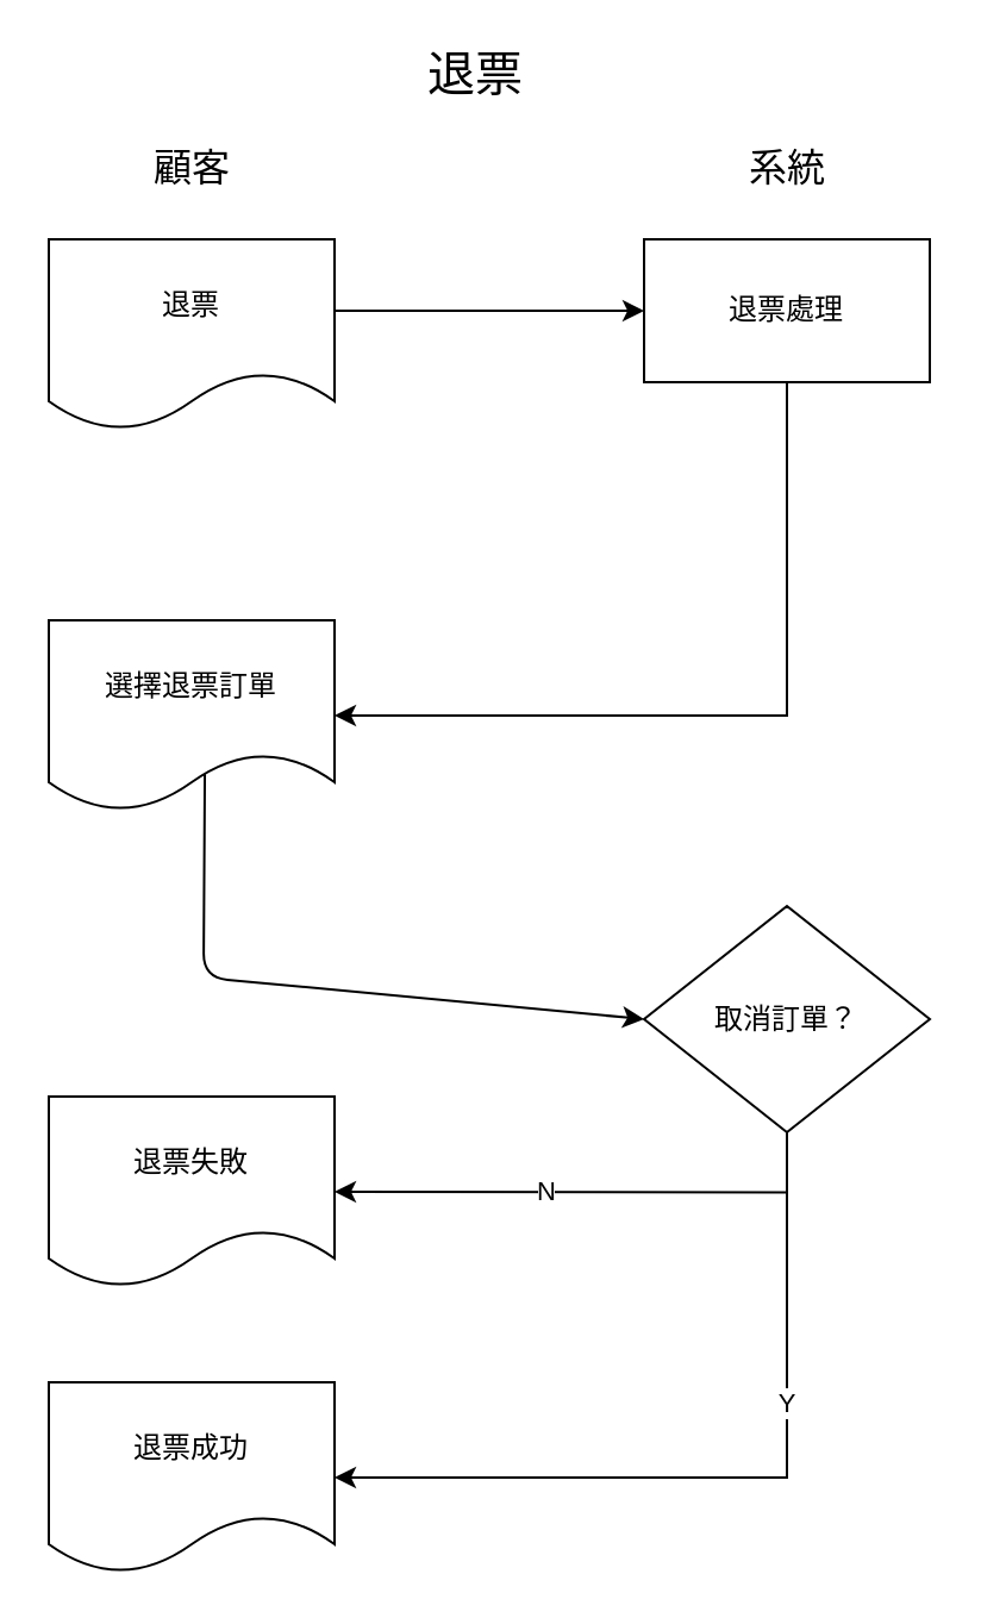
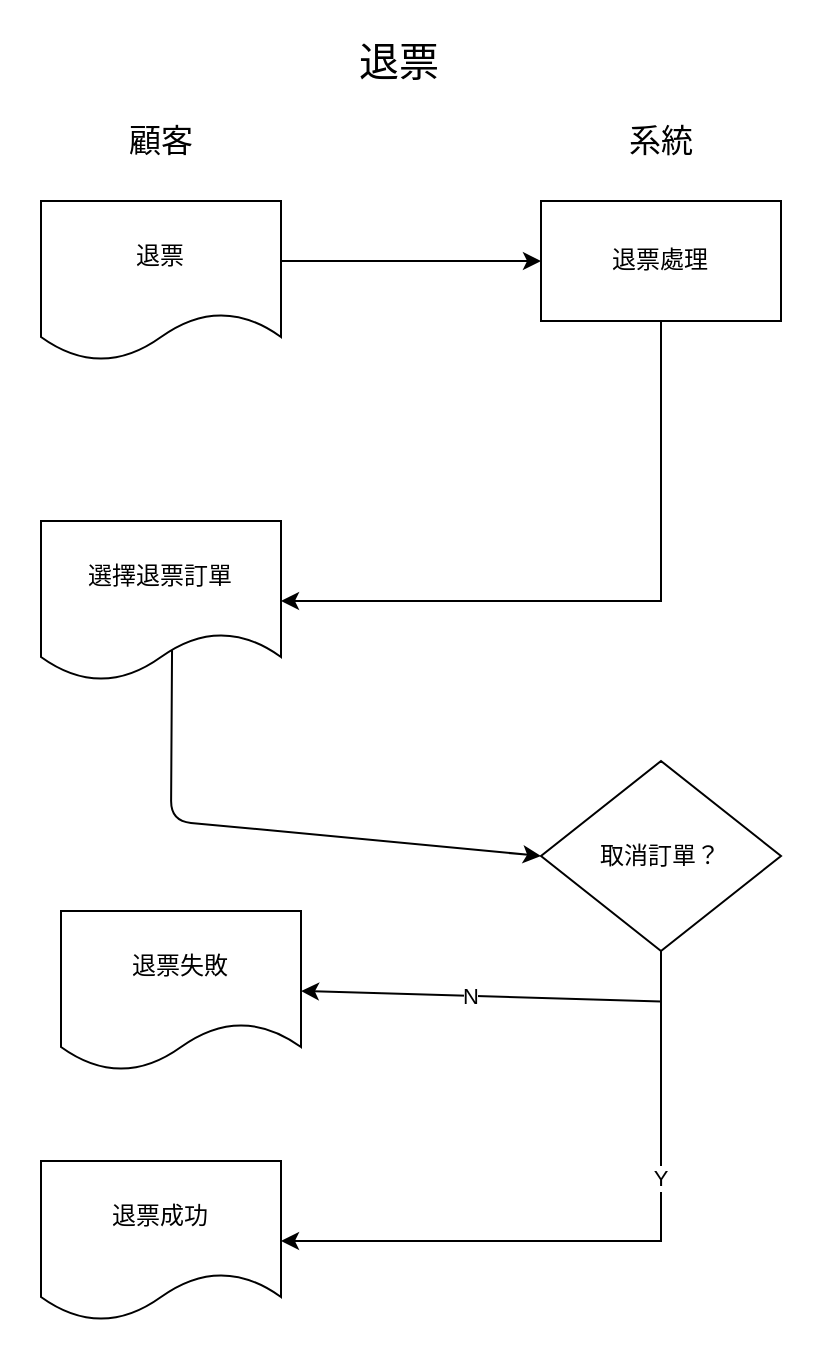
- <mxCell id="15" value="退票失敗" style="shape=document;whiteSpace=wrap;html=1;boundedLbl=1;" vertex="1" parent="1"><mxGeometry x="20" y="460" width="120" height="80" as="geometry" /></mxCell>
+ <mxCell id="15" value="退票失敗" style="shape=document;whiteSpace=wrap;html=1;boundedLbl=1;" vertex="1" parent="1"><mxGeometry x="30" y="455" width="120" height="80" as="geometry" /></mxCell>
